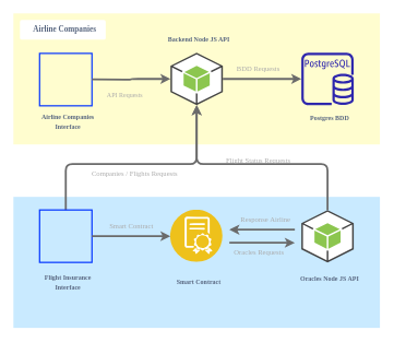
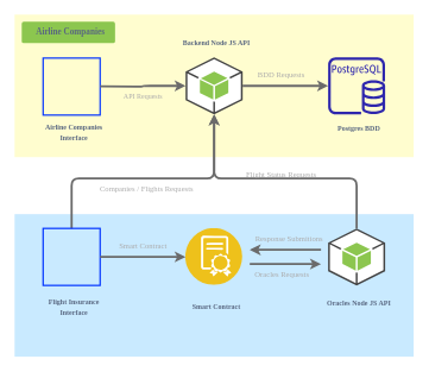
- <mxCell id="30" value="&lt;font face=&quot;Tahoma&quot; style=&quot;&quot;&gt;&lt;b style=&quot;&quot;&gt;&lt;font style=&quot;font-size: 12px;&quot;&gt;Airline Companies&lt;/font&gt;&lt;br&gt;&lt;/b&gt;&lt;/font&gt;" style="rounded=1;arcSize=9;fillColor=#FFFFFF;align=center;spacingLeft=5;strokeColor=none;html=1;strokeWidth=2;fontColor=#596780;fontSize=12" vertex="1" parent="1"><mxGeometry x="30" y="30" width="131" height="30" as="geometry" /></mxCell>
+ <mxCell id="30" value="&lt;font face=&quot;Tahoma&quot; style=&quot;&quot;&gt;&lt;b style=&quot;&quot;&gt;&lt;font style=&quot;font-size: 12px;&quot;&gt;Airline Companies&lt;/font&gt;&lt;br&gt;&lt;/b&gt;&lt;/font&gt;" style="rounded=1;arcSize=9;fillColor=#8cc64f;align=center;spacingLeft=5;strokeColor=none;html=1;strokeWidth=2;fontColor=#596780;fontSize=12;" vertex="1" parent="1"><mxGeometry x="30" y="30" width="131" height="30" as="geometry" /></mxCell>
- <mxCell id="20" value="&lt;font color=&quot;#ababab&quot;&gt;&lt;font style=&quot;font-size: 10px;&quot; face=&quot;Tahoma&quot;&gt;API&amp;nbsp;&lt;/font&gt;&lt;span style=&quot;font-size: 10px; font-family: Tahoma;&quot;&gt;Requests&lt;/span&gt;&lt;/font&gt;" style="text;html=1;align=center;verticalAlign=middle;resizable=0;points=[];autosize=1;strokeColor=none;fillColor=none;fontSize=9;" vertex="1" parent="1"><mxGeometry x="150" y="130" width="80" height="30" as="geometry" /></mxCell>
+ <mxCell id="20" value="&lt;font color=&quot;#ababab&quot;&gt;&lt;font style=&quot;font-size: 10px;&quot; face=&quot;Tahoma&quot;&gt;API&amp;nbsp;&lt;/font&gt;&lt;span style=&quot;font-size: 10px; font-family: Tahoma;&quot;&gt;Requests&lt;/span&gt;&lt;/font&gt;" style="text;html=1;align=center;verticalAlign=middle;resizable=0;points=[];autosize=1;strokeColor=none;fillColor=none;fontSize=9;" vertex="1" parent="1"><mxGeometry x="160" y="120" width="80" height="30" as="geometry" /></mxCell>
- <mxCell id="26" value="&lt;font color=&quot;#ababab&quot;&gt;Response&amp;nbsp;Airline&lt;/font&gt;" style="text;html=1;align=center;verticalAlign=middle;resizable=0;points=[];autosize=1;strokeColor=none;fillColor=none;fontSize=11;fontFamily=Tahoma;" vertex="1" parent="1"><mxGeometry x="340" y="320" width="130" height="30" as="geometry" /></mxCell>
+ <mxCell id="26" value="&lt;font color=&quot;#ababab&quot;&gt;Response&amp;nbsp;Submitions&lt;/font&gt;" style="text;html=1;align=center;verticalAlign=middle;resizable=0;points=[];autosize=1;strokeColor=none;fillColor=none;fontSize=11;fontFamily=Tahoma;" vertex="1" parent="1"><mxGeometry x="340" y="320" width="130" height="30" as="geometry" /></mxCell>
